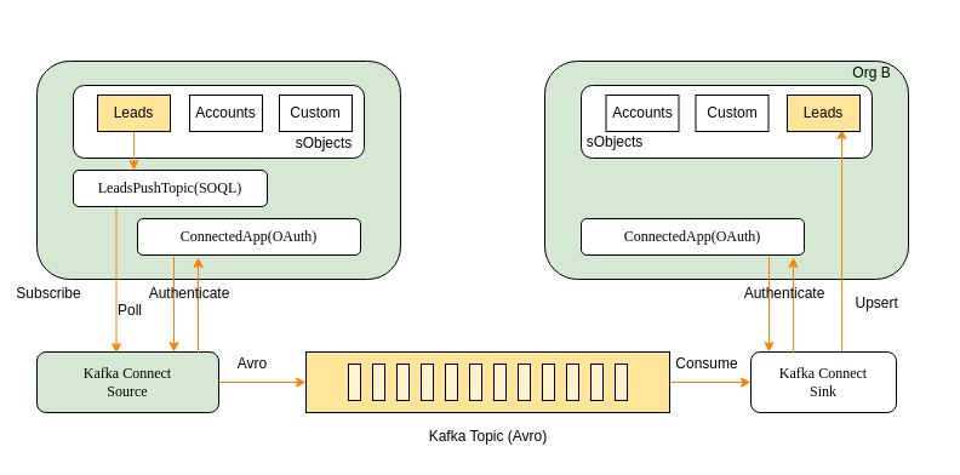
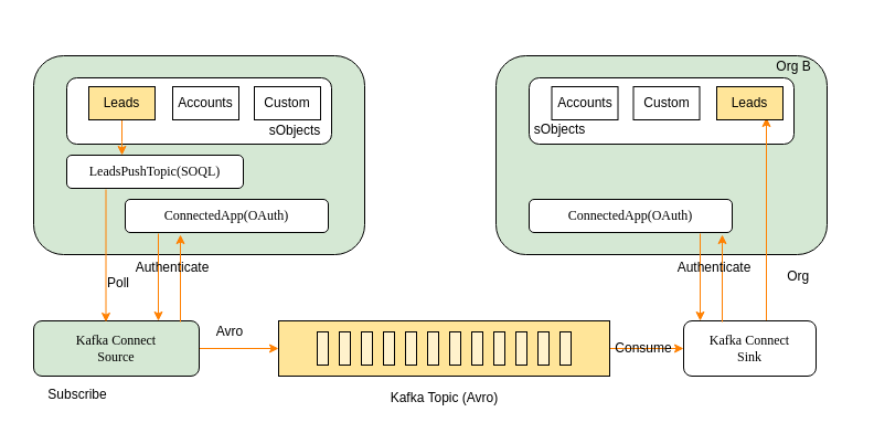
- <mxCell id="43" value="Subscribe" style="text;html=1;strokeColor=none;fillColor=none;align=center;verticalAlign=middle;whiteSpace=wrap;rounded=0;" vertex="1" parent="1"><mxGeometry x="20" y="232" width="40" height="20" as="geometry" /></mxCell>
+ <mxCell id="43" value="Subscribe" style="text;html=1;strokeColor=none;fillColor=none;align=center;verticalAlign=middle;whiteSpace=wrap;rounded=0;" vertex="1" parent="1"><mxGeometry x="50" y="347" width="40" height="20" as="geometry" /></mxCell>
- <mxCell id="45" value="Upsert&amp;nbsp; &amp;nbsp; &amp;nbsp;" style="text;html=1;strokeColor=none;fillColor=none;align=center;verticalAlign=middle;whiteSpace=wrap;rounded=0;" vertex="1" parent="1"><mxGeometry x="693" y="240" width="77" height="20" as="geometry" /></mxCell>
+ <mxCell id="45" value="Org&amp;nbsp; &amp;nbsp; &amp;nbsp;" style="text;html=1;strokeColor=none;fillColor=none;align=center;verticalAlign=middle;whiteSpace=wrap;rounded=0;" vertex="1" parent="1"><mxGeometry x="693" y="240" width="77" height="20" as="geometry" /></mxCell>
- <mxCell id="44" value="Consume" style="text;html=1;strokeColor=none;fillColor=none;align=center;verticalAlign=middle;whiteSpace=wrap;rounded=0;" vertex="1" parent="1"><mxGeometry x="562.5" y="290" width="40" height="20" as="geometry" /></mxCell>
+ <mxCell id="44" value="Consume" style="text;html=1;strokeColor=none;fillColor=none;align=center;verticalAlign=middle;whiteSpace=wrap;rounded=0;" vertex="1" parent="1"><mxGeometry x="562.5" y="305" width="40" height="20" as="geometry" /></mxCell>
